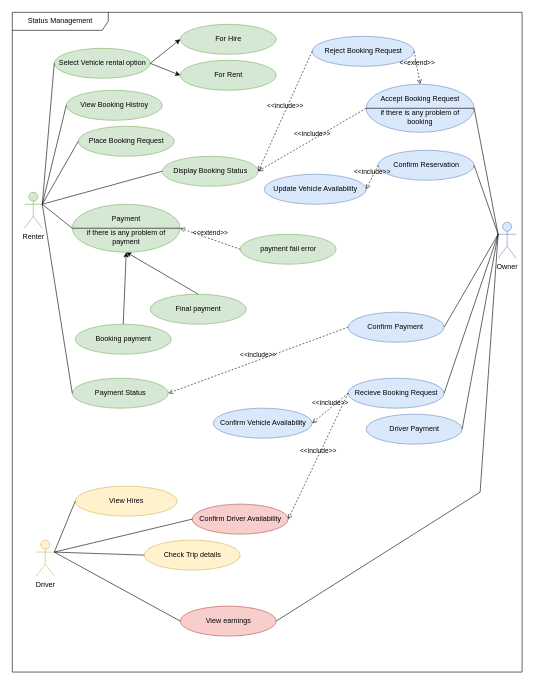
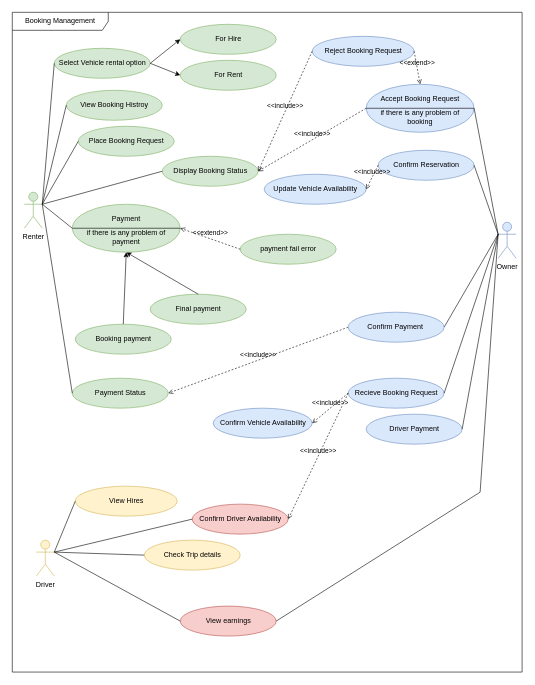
- <mxCell id="62" value="Status Management" style="shape=umlFrame;whiteSpace=wrap;html=1;pointerEvents=0;recursiveResize=0;container=1;collapsible=0;width=160;" vertex="1" parent="1"><mxGeometry x="20" width="850" height="1100" as="geometry" y="20" /></mxCell>
+ <mxCell id="62" value="Booking Management" style="shape=umlFrame;whiteSpace=wrap;html=1;pointerEvents=0;recursiveResize=0;container=1;collapsible=0;width=160;" vertex="1" parent="1"><mxGeometry x="20" width="850" height="1100" as="geometry" y="20" /></mxCell>
